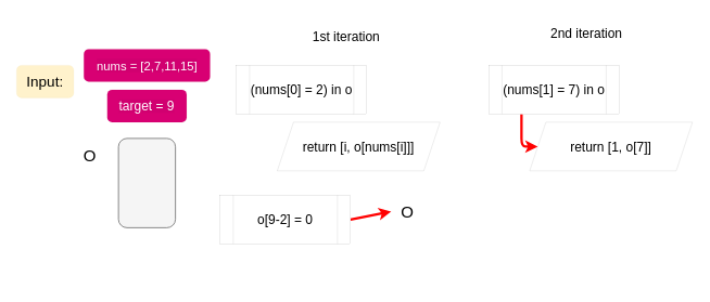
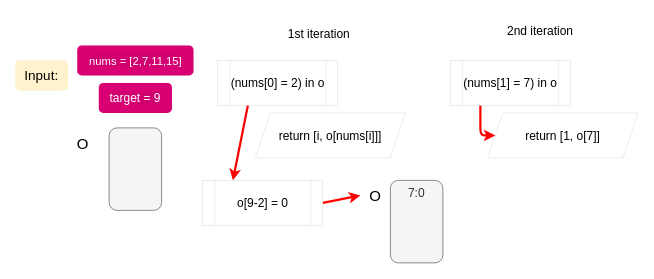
+ <mxCell id="6" style="edgeStyle=none;html=1;exitX=0.25;exitY=1;exitDx=0;exitDy=0;entryX=0.25;entryY=0;entryDx=0;entryDy=0;strokeColor=#FF0000;strokeWidth=3;fontSize=16;fontColor=#FFFFFF;endSize=6;" edge="1" parent="1" source="7" target="10"><mxGeometry relative="1" as="geometry" /></mxCell>
+ <mxCell id="11" value="7:0&lt;br&gt;&lt;br&gt;&lt;br&gt;&lt;br&gt;&lt;br&gt;" style="rounded=1;whiteSpace=wrap;html=1;fillColor=#f5f5f5;fontColor=#333333;strokeColor=#666666;fontSize=16;labelPosition=center;verticalLabelPosition=middle;align=center;verticalAlign=middle;horizontal=1;" vertex="1" parent="1"><mxGeometry x="520" y="240" width="70" height="110" as="geometry" /></mxCell>
